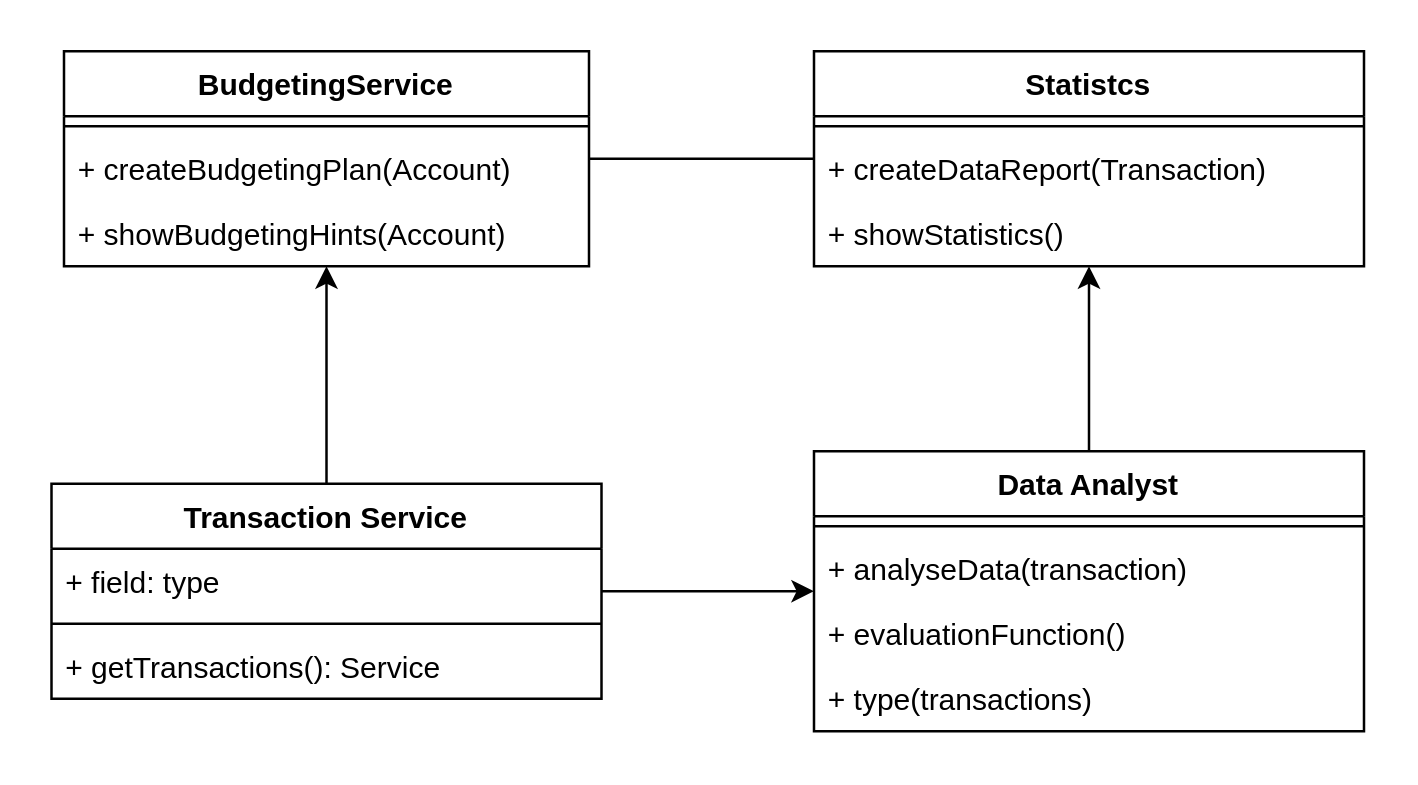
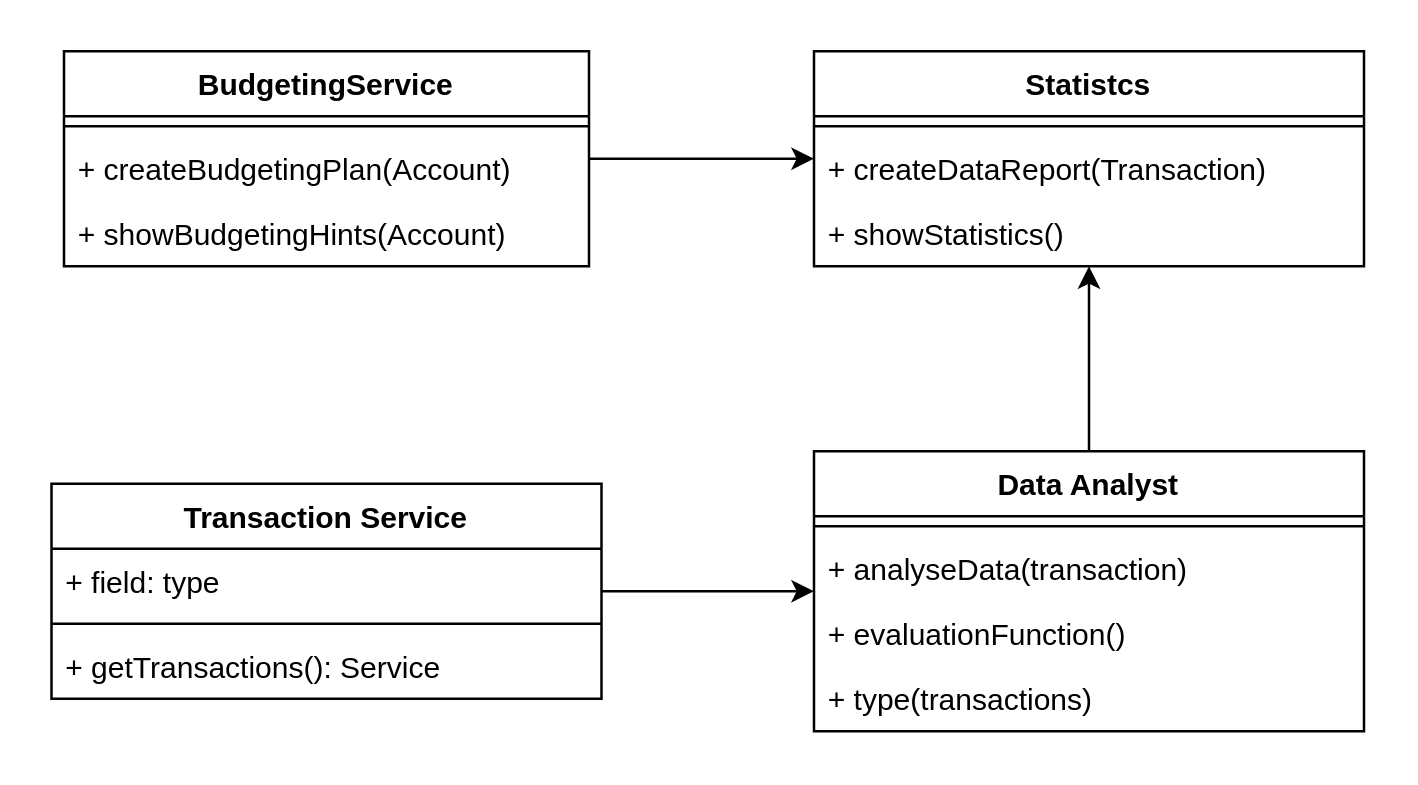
- <mxCell id="18" style="edgeStyle=orthogonalEdgeStyle;rounded=0;orthogonalLoop=1;jettySize=auto;html=1;endArrow=none;" edge="1" parent="1" source="19" target="14"><mxGeometry relative="1" as="geometry" /></mxCell>
+ <mxCell id="18" style="edgeStyle=orthogonalEdgeStyle;rounded=0;orthogonalLoop=1;jettySize=auto;html=1;" edge="1" parent="1" source="19" target="14"><mxGeometry relative="1" as="geometry" /></mxCell>
- <mxCell id="2" style="edgeStyle=orthogonalEdgeStyle;rounded=0;orthogonalLoop=1;jettySize=auto;html=1;" edge="1" parent="1" source="4" target="19"><mxGeometry relative="1" as="geometry" /></mxCell>
